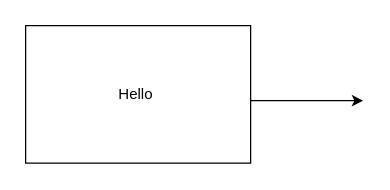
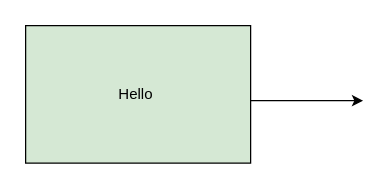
- <mxCell id="2" value="Hello&amp;nbsp;" style="whiteSpace=wrap;html=1;" vertex="1" parent="1"><mxGeometry x="20" y="20" width="180" height="110" as="geometry" /></mxCell>
+ <mxCell id="2" value="Hello&amp;nbsp;" style="whiteSpace=wrap;html=1;fillColor=#d5e8d4;" vertex="1" parent="1"><mxGeometry x="20" y="20" width="180" height="110" as="geometry" /></mxCell>
